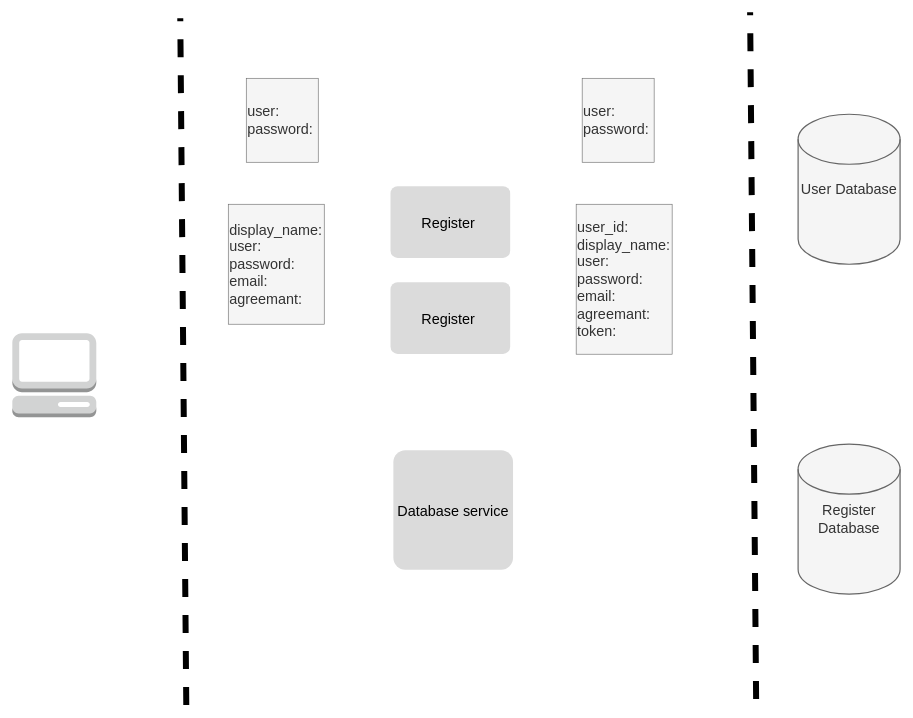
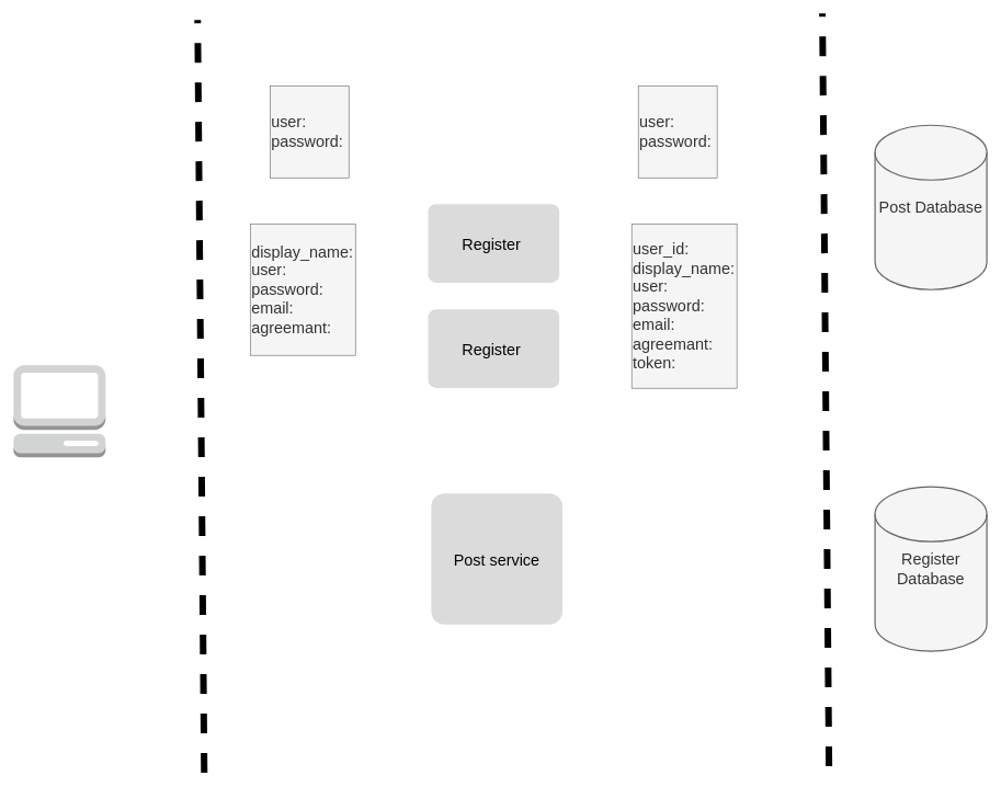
- <mxCell id="11" value="User Database" style="strokeWidth=2;html=1;shape=mxgraph.flowchart.database;whiteSpace=wrap;fillColor=#f5f5f5;fontColor=#333333;strokeColor=#666666;fontSize=24;" parent="1" vertex="1"><mxGeometry x="1330" y="190" width="170" height="250" as="geometry" /></mxCell>
+ <mxCell id="11" value="Post Database" style="strokeWidth=2;html=1;shape=mxgraph.flowchart.database;whiteSpace=wrap;fillColor=#f5f5f5;fontColor=#333333;strokeColor=#666666;fontSize=24;" parent="1" vertex="1"><mxGeometry x="1330" y="190" width="170" height="250" as="geometry" /></mxCell>
- <mxCell id="3" value="Database service" style="rounded=1;arcSize=10;strokeColor=none;fillColor=#DBDBDB;gradientColor=none;fontColor=#000000;fontSize=24;" parent="1" vertex="1"><mxGeometry x="655.25" y="750" width="199.5" height="199.5" as="geometry" /></mxCell>
+ <mxCell id="3" value="Post service" style="rounded=1;arcSize=10;strokeColor=none;fillColor=#DBDBDB;gradientColor=none;fontColor=#000000;fontSize=24;" parent="1" vertex="1"><mxGeometry x="655.25" y="750" width="199.5" height="199.5" as="geometry" /></mxCell>
